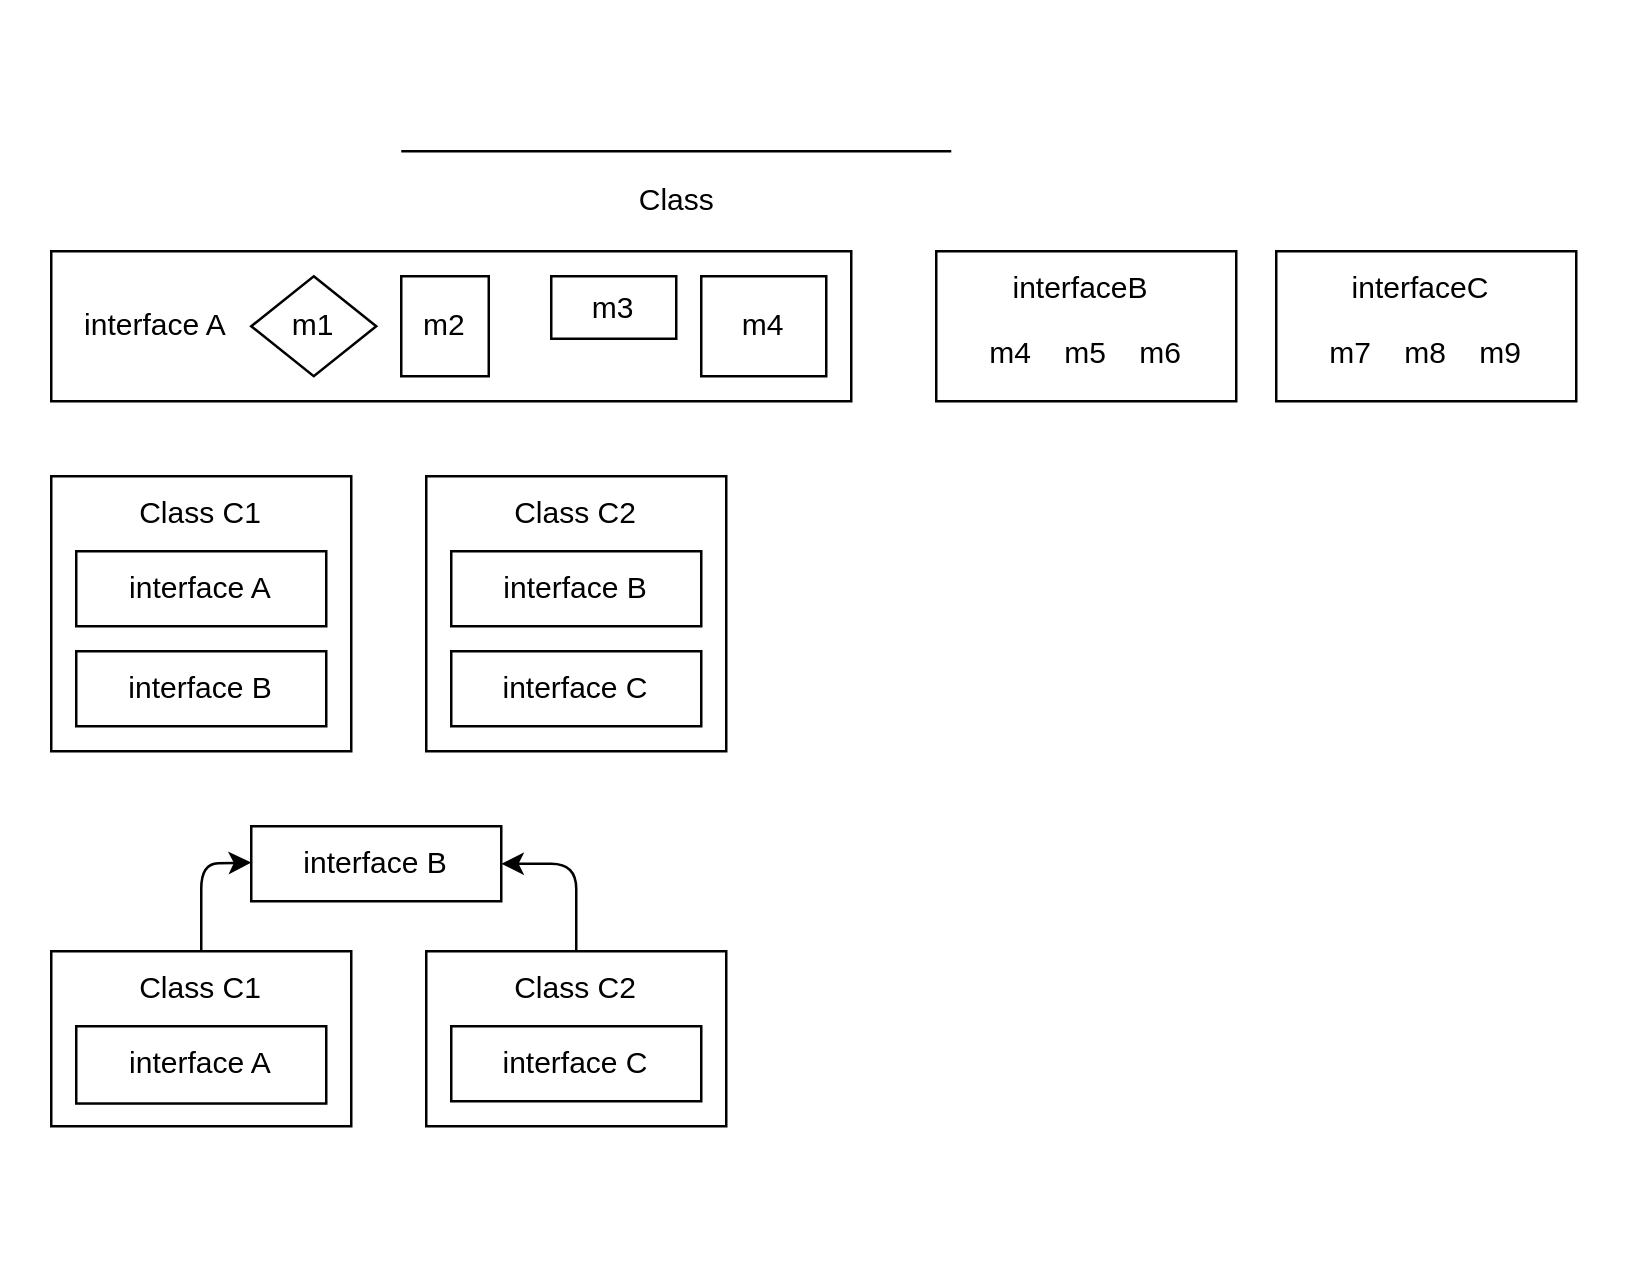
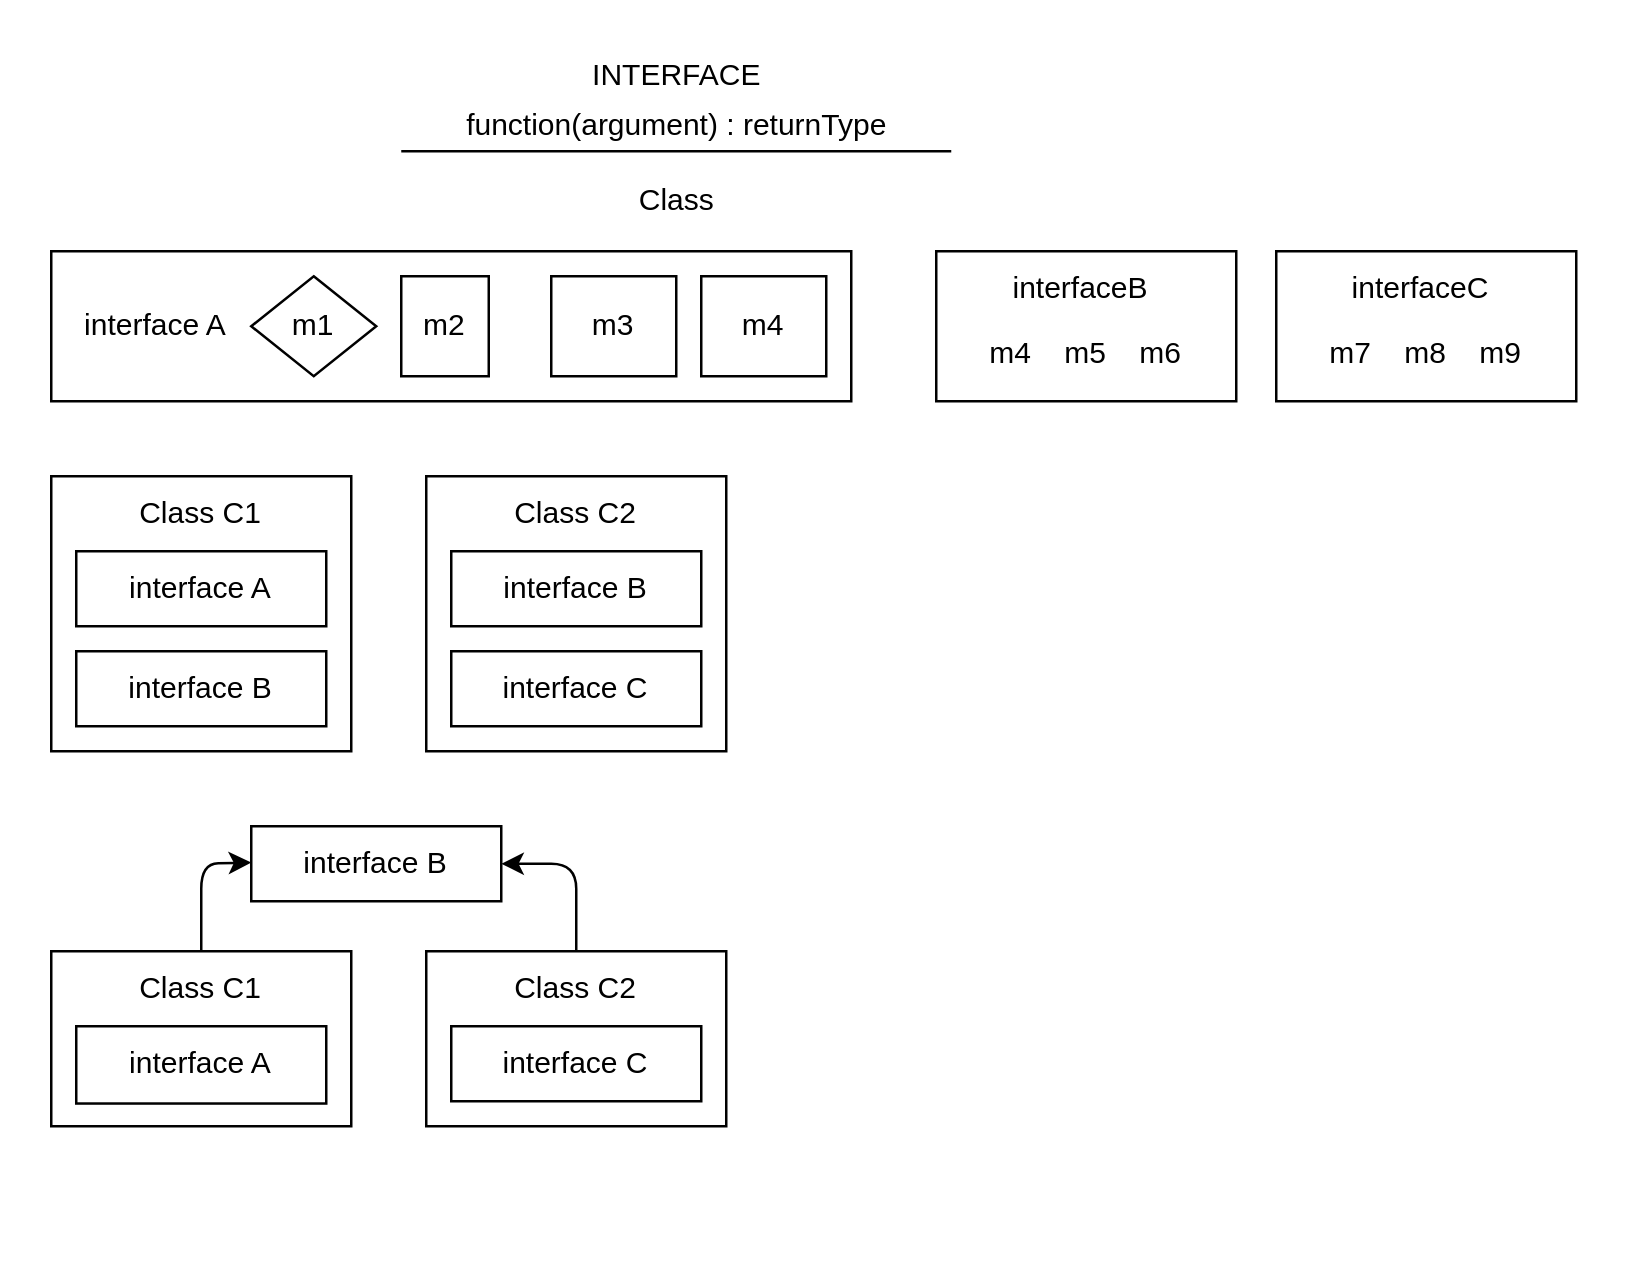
+ <mxCell id="2" value="INTERFACE" style="text;html=1;align=center;verticalAlign=middle;resizable=0;points=[];autosize=1;strokeColor=none;fillColor=none;" vertex="1" parent="1"><mxGeometry x="230" y="20" width="80" height="20" as="geometry" /></mxCell>
+ <mxCell id="3" value="function(argument) : returnType" style="text;html=1;align=center;verticalAlign=middle;resizable=0;points=[];autosize=1;strokeColor=none;fillColor=none;" vertex="1" parent="1"><mxGeometry x="180" y="40" width="180" height="20" as="geometry" /></mxCell>
- <mxCell id="9" value="m3" style="rounded=0;whiteSpace=wrap;html=1;" vertex="1" parent="6"><mxGeometry x="200" y="10" width="50" height="25" as="geometry" /></mxCell>
+ <mxCell id="9" value="m3" style="rounded=0;whiteSpace=wrap;html=1;" vertex="1" parent="6"><mxGeometry x="200" y="10" width="50" height="40" as="geometry" /></mxCell>
